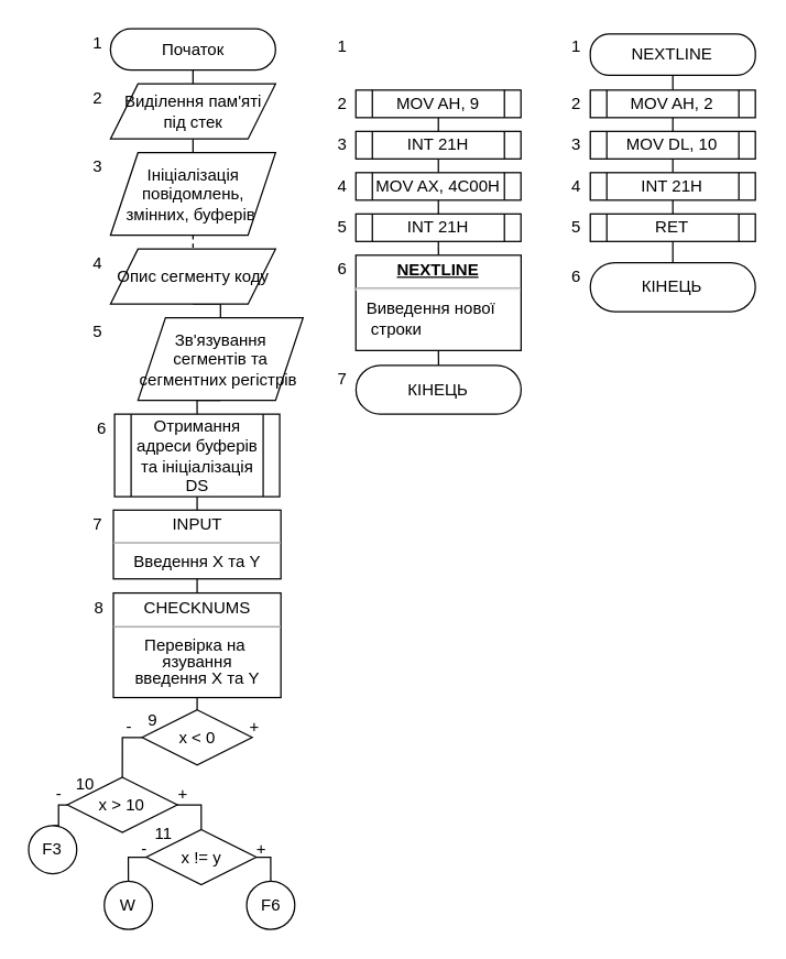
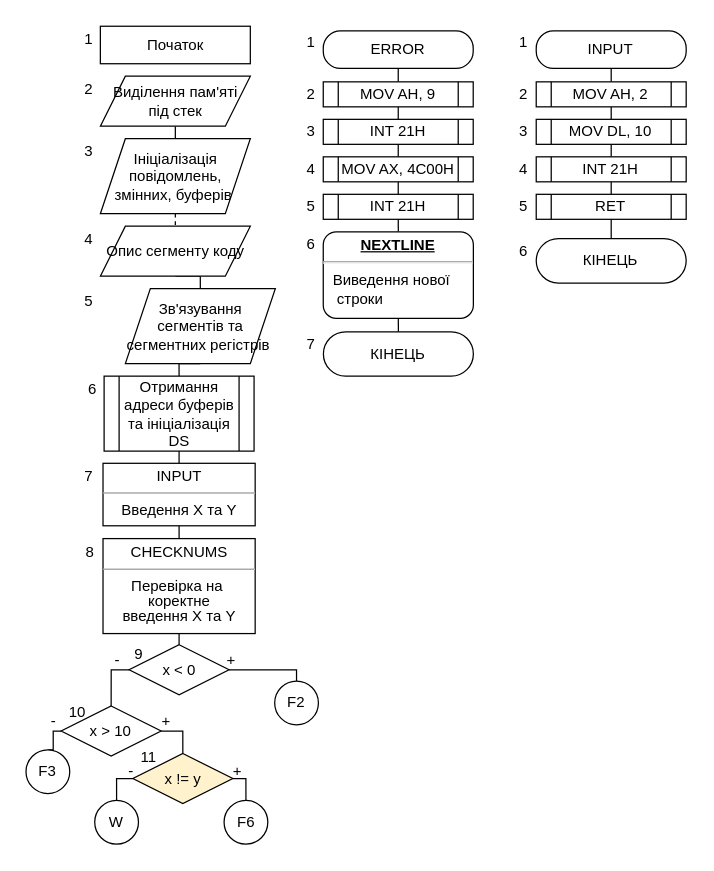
- <mxCell id="3" value="Початок" style="rounded=1;whiteSpace=wrap;html=1;arcSize=50;align=center;" vertex="1" parent="1"><mxGeometry x="79.63" y="20.5" width="120" height="30" as="geometry" /></mxCell>
+ <mxCell id="3" value="Початок" style="whiteSpace=wrap;html=1;arcSize=50;align=center;rounded=0;" vertex="1" parent="1"><mxGeometry x="79.63" y="20.5" width="120" height="30" as="geometry" /></mxCell>
- <mxCell id="69" value="NEXTLINE" style="rounded=1;whiteSpace=wrap;html=1;arcSize=46;" vertex="1" parent="1"><mxGeometry x="428.42" y="24.25" width="120" height="30" as="geometry" /></mxCell>
+ <mxCell id="69" value="INPUT" style="rounded=1;whiteSpace=wrap;html=1;arcSize=46;" vertex="1" parent="1"><mxGeometry x="428.42" y="24.25" width="120" height="30" as="geometry" /></mxCell>
+ <mxCell id="49" value="ERROR" style="rounded=1;whiteSpace=wrap;html=1;arcSize=46;" vertex="1" parent="1"><mxGeometry x="258" y="24.25" width="120" height="30" as="geometry" /></mxCell>
- <mxCell id="2" style="edgeStyle=orthogonalEdgeStyle;rounded=0;orthogonalLoop=1;jettySize=auto;html=1;exitX=0.5;exitY=1;exitDx=0;exitDy=0;entryX=0.5;entryY=0;entryDx=0;entryDy=0;endArrow=none;endFill=0;align=center;" edge="1" parent="1" source="3" target="5"><mxGeometry relative="1" as="geometry" /></mxCell>
+ <mxCell id="48" style="edgeStyle=orthogonalEdgeStyle;rounded=0;orthogonalLoop=1;jettySize=auto;html=1;exitX=0.5;exitY=1;exitDx=0;exitDy=0;entryX=0.5;entryY=0;entryDx=0;entryDy=0;endArrow=none;endFill=0;" edge="1" parent="1" source="49" target="51"><mxGeometry relative="1" as="geometry" /></mxCell>
- <mxCell id="67" value="&lt;p style=&quot;margin: 0px ; margin-top: 4px ; text-align: center ; text-decoration: underline&quot;&gt;&lt;b&gt;NEXTLINE&lt;/b&gt;&lt;/p&gt;&lt;hr&gt;&lt;p style=&quot;margin: 0px ; margin-left: 8px&quot;&gt;Виведення нової&lt;/p&gt;&lt;p style=&quot;margin: 0px ; margin-left: 8px&quot;&gt;&amp;nbsp;строки&lt;/p&gt;" style="verticalAlign=top;align=left;overflow=fill;fontSize=12;fontFamily=Helvetica;html=1;" vertex="1" parent="1"><mxGeometry x="258" y="185" width="120.12" height="69.25" as="geometry" /></mxCell>
+ <mxCell id="67" value="&lt;p style=&quot;margin: 0px ; margin-top: 4px ; text-align: center ; text-decoration: underline&quot;&gt;&lt;b&gt;NEXTLINE&lt;/b&gt;&lt;/p&gt;&lt;hr&gt;&lt;p style=&quot;margin: 0px ; margin-left: 8px&quot;&gt;Виведення нової&lt;/p&gt;&lt;p style=&quot;margin: 0px ; margin-left: 8px&quot;&gt;&amp;nbsp;строки&lt;/p&gt;" style="verticalAlign=top;align=left;overflow=fill;fontSize=12;fontFamily=Helvetica;html=1;rounded=1;" vertex="1" parent="1"><mxGeometry x="258" y="185" width="120.12" height="69.25" as="geometry" /></mxCell>
- <mxCell id="47" value="&lt;p style=&quot;margin: 4px 0px 0px&quot;&gt;CHECKNUMS&lt;br&gt;&lt;/p&gt;&lt;hr size=&quot;1&quot;&gt;&lt;div style=&quot;height: 2px&quot;&gt;Перевірка на&amp;nbsp;&lt;/div&gt;&lt;div style=&quot;height: 2px&quot;&gt;&lt;span&gt;&lt;br&gt;&lt;/span&gt;&lt;/div&gt;&lt;div style=&quot;height: 2px&quot;&gt;&lt;span&gt;&lt;br&gt;&lt;/span&gt;&lt;/div&gt;&lt;div style=&quot;height: 2px&quot;&gt;&lt;span&gt;&lt;br&gt;&lt;/span&gt;&lt;/div&gt;&lt;div style=&quot;height: 2px&quot;&gt;&lt;span&gt;&lt;br&gt;&lt;/span&gt;&lt;/div&gt;&lt;div style=&quot;height: 2px&quot;&gt;&lt;span&gt;&lt;br&gt;&lt;/span&gt;&lt;/div&gt;&lt;div style=&quot;height: 2px&quot;&gt;&lt;span&gt;язування&lt;/span&gt;&lt;br&gt;&lt;/div&gt;&lt;div style=&quot;height: 2px&quot;&gt;&lt;br&gt;&lt;/div&gt;&lt;div style=&quot;height: 2px&quot;&gt;&lt;br&gt;&lt;/div&gt;&lt;div style=&quot;height: 2px&quot;&gt;&lt;br&gt;&lt;/div&gt;&lt;div style=&quot;height: 2px&quot;&gt;&lt;br&gt;&lt;/div&gt;&lt;div style=&quot;height: 2px&quot;&gt;&lt;span&gt;&lt;br&gt;&lt;/span&gt;&lt;/div&gt;&lt;div style=&quot;height: 2px&quot;&gt;&lt;span&gt;введення X та Y&lt;/span&gt;&lt;br&gt;&lt;/div&gt;" style="verticalAlign=top;align=center;overflow=fill;fontSize=12;fontFamily=Helvetica;html=1;" vertex="1" parent="1"><mxGeometry x="81.76" y="430.5" width="121.75" height="76" as="geometry" /></mxCell>
+ <mxCell id="47" value="&lt;p style=&quot;margin: 4px 0px 0px&quot;&gt;CHECKNUMS&lt;br&gt;&lt;/p&gt;&lt;hr size=&quot;1&quot;&gt;&lt;div style=&quot;height: 2px&quot;&gt;Перевірка на&amp;nbsp;&lt;/div&gt;&lt;div style=&quot;height: 2px&quot;&gt;&lt;span&gt;&lt;br&gt;&lt;/span&gt;&lt;/div&gt;&lt;div style=&quot;height: 2px&quot;&gt;&lt;span&gt;&lt;br&gt;&lt;/span&gt;&lt;/div&gt;&lt;div style=&quot;height: 2px&quot;&gt;&lt;span&gt;&lt;br&gt;&lt;/span&gt;&lt;/div&gt;&lt;div style=&quot;height: 2px&quot;&gt;&lt;span&gt;&lt;br&gt;&lt;/span&gt;&lt;/div&gt;&lt;div style=&quot;height: 2px&quot;&gt;&lt;span&gt;&lt;br&gt;&lt;/span&gt;&lt;/div&gt;&lt;div style=&quot;height: 2px&quot;&gt;&lt;span&gt;коректне&lt;/span&gt;&lt;br&gt;&lt;/div&gt;&lt;div style=&quot;height: 2px&quot;&gt;&lt;br&gt;&lt;/div&gt;&lt;div style=&quot;height: 2px&quot;&gt;&lt;br&gt;&lt;/div&gt;&lt;div style=&quot;height: 2px&quot;&gt;&lt;br&gt;&lt;/div&gt;&lt;div style=&quot;height: 2px&quot;&gt;&lt;br&gt;&lt;/div&gt;&lt;div style=&quot;height: 2px&quot;&gt;&lt;span&gt;&lt;br&gt;&lt;/span&gt;&lt;/div&gt;&lt;div style=&quot;height: 2px&quot;&gt;&lt;span&gt;введення X та Y&lt;/span&gt;&lt;br&gt;&lt;/div&gt;" style="verticalAlign=top;align=center;overflow=fill;fontSize=12;fontFamily=Helvetica;html=1;" vertex="1" parent="1"><mxGeometry x="81.76" y="430.5" width="121.75" height="76" as="geometry" /></mxCell>
+ <mxCell id="34" style="edgeStyle=orthogonalEdgeStyle;rounded=0;orthogonalLoop=1;jettySize=auto;html=1;exitX=0.5;exitY=0;exitDx=0;exitDy=0;entryX=1;entryY=0.5;entryDx=0;entryDy=0;endArrow=none;endFill=0;" edge="1" parent="1" source="35" target="14"><mxGeometry relative="1" as="geometry"><Array as="points"><mxPoint x="237.13" y="536" /></Array></mxGeometry></mxCell>
+ <mxCell id="35" value="F2" style="ellipse;whiteSpace=wrap;html=1;aspect=fixed;" vertex="1" parent="1"><mxGeometry x="219.13" y="544.5" width="35" height="35" as="geometry" /></mxCell>
- <mxCell id="41" value="x != y" style="rhombus;whiteSpace=wrap;html=1;align=center;" vertex="1" parent="1"><mxGeometry x="105.63" y="602.5" width="80" height="40" as="geometry" /></mxCell>
+ <mxCell id="41" value="x != y" style="rhombus;whiteSpace=wrap;html=1;align=center;fillColor=#fff2cc;" vertex="1" parent="1"><mxGeometry x="105.63" y="602.5" width="80" height="40" as="geometry" /></mxCell>
